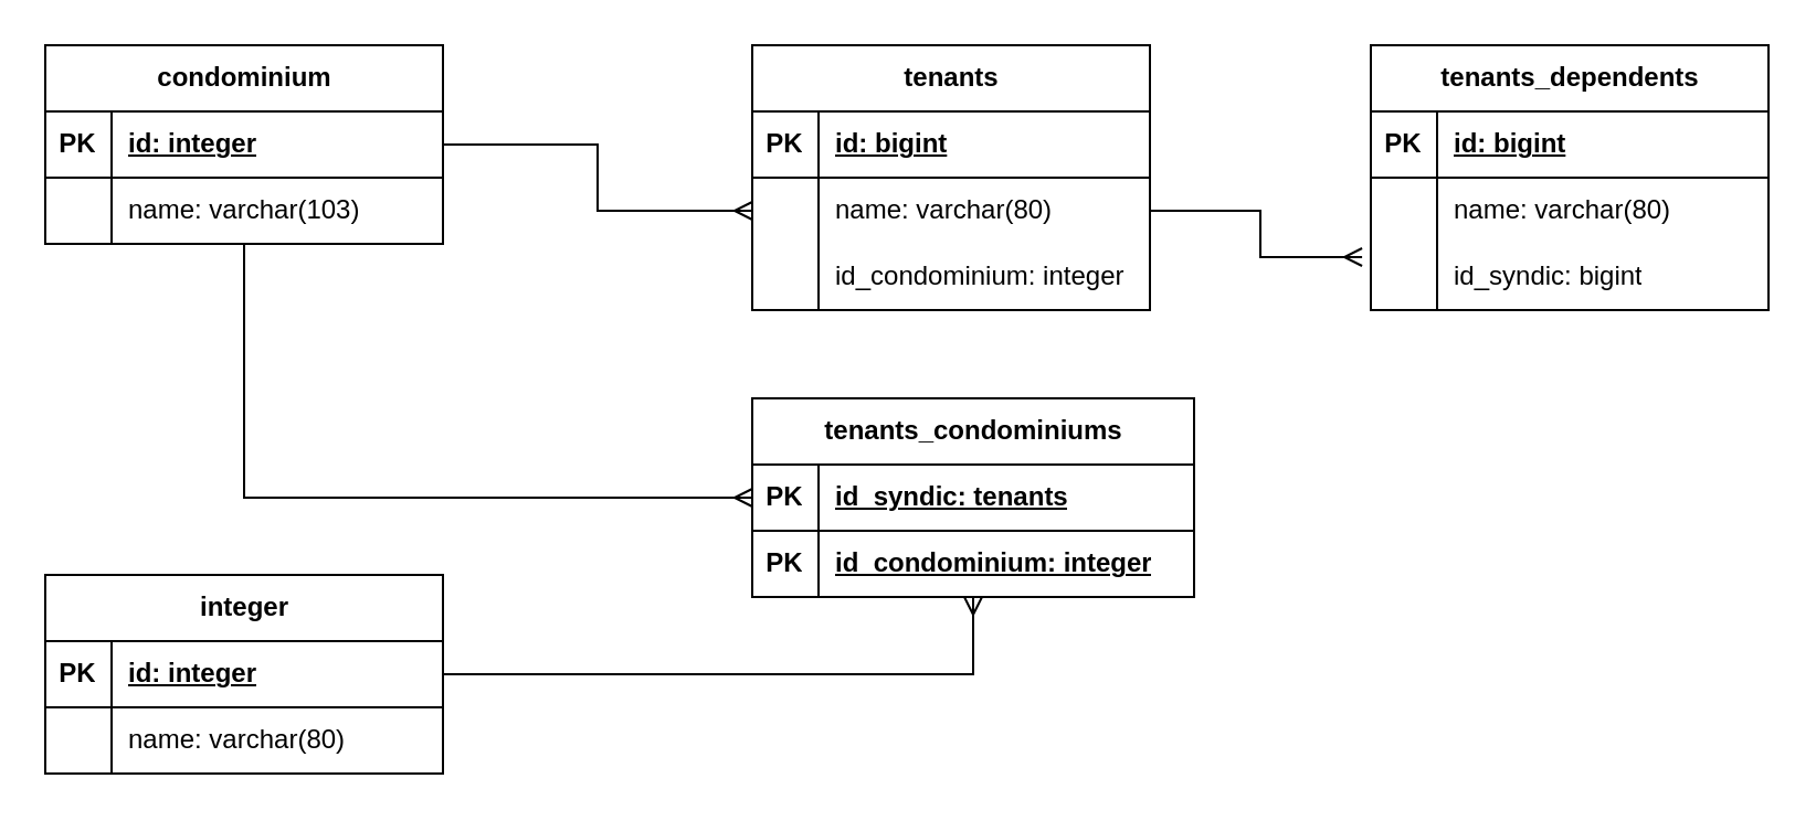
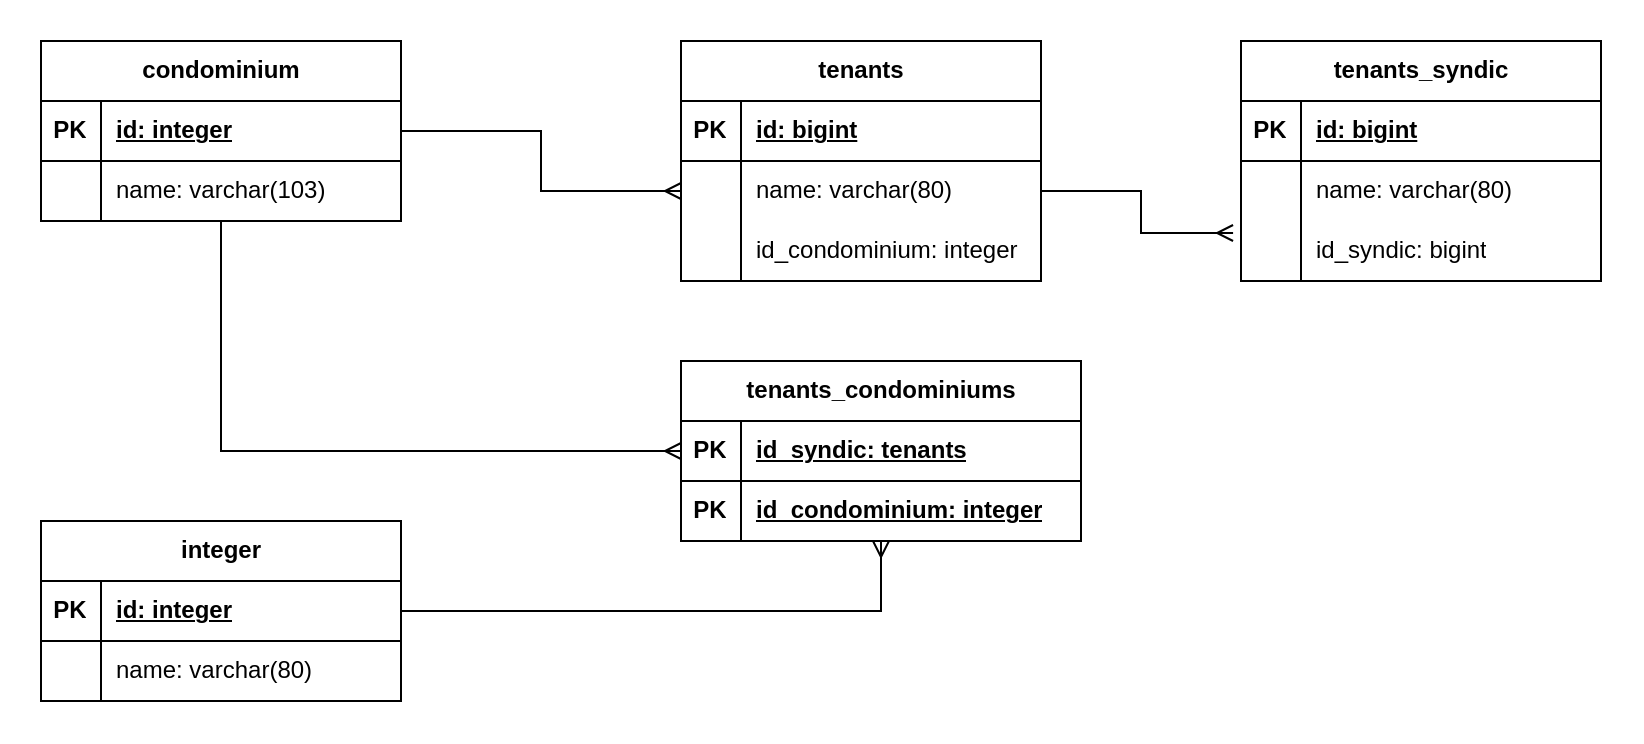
- <mxCell id="28" value="tenants_dependents" style="shape=table;startSize=30;container=1;collapsible=1;childLayout=tableLayout;fixedRows=1;rowLines=0;fontStyle=1;align=center;resizeLast=1;html=1;" parent="1" vertex="1"><mxGeometry x="620" y="20" width="180" height="120" as="geometry" /></mxCell>
+ <mxCell id="28" value="tenants_syndic" style="shape=table;startSize=30;container=1;collapsible=1;childLayout=tableLayout;fixedRows=1;rowLines=0;fontStyle=1;align=center;resizeLast=1;html=1;" parent="1" vertex="1"><mxGeometry x="620" y="20" width="180" height="120" as="geometry" /></mxCell>
